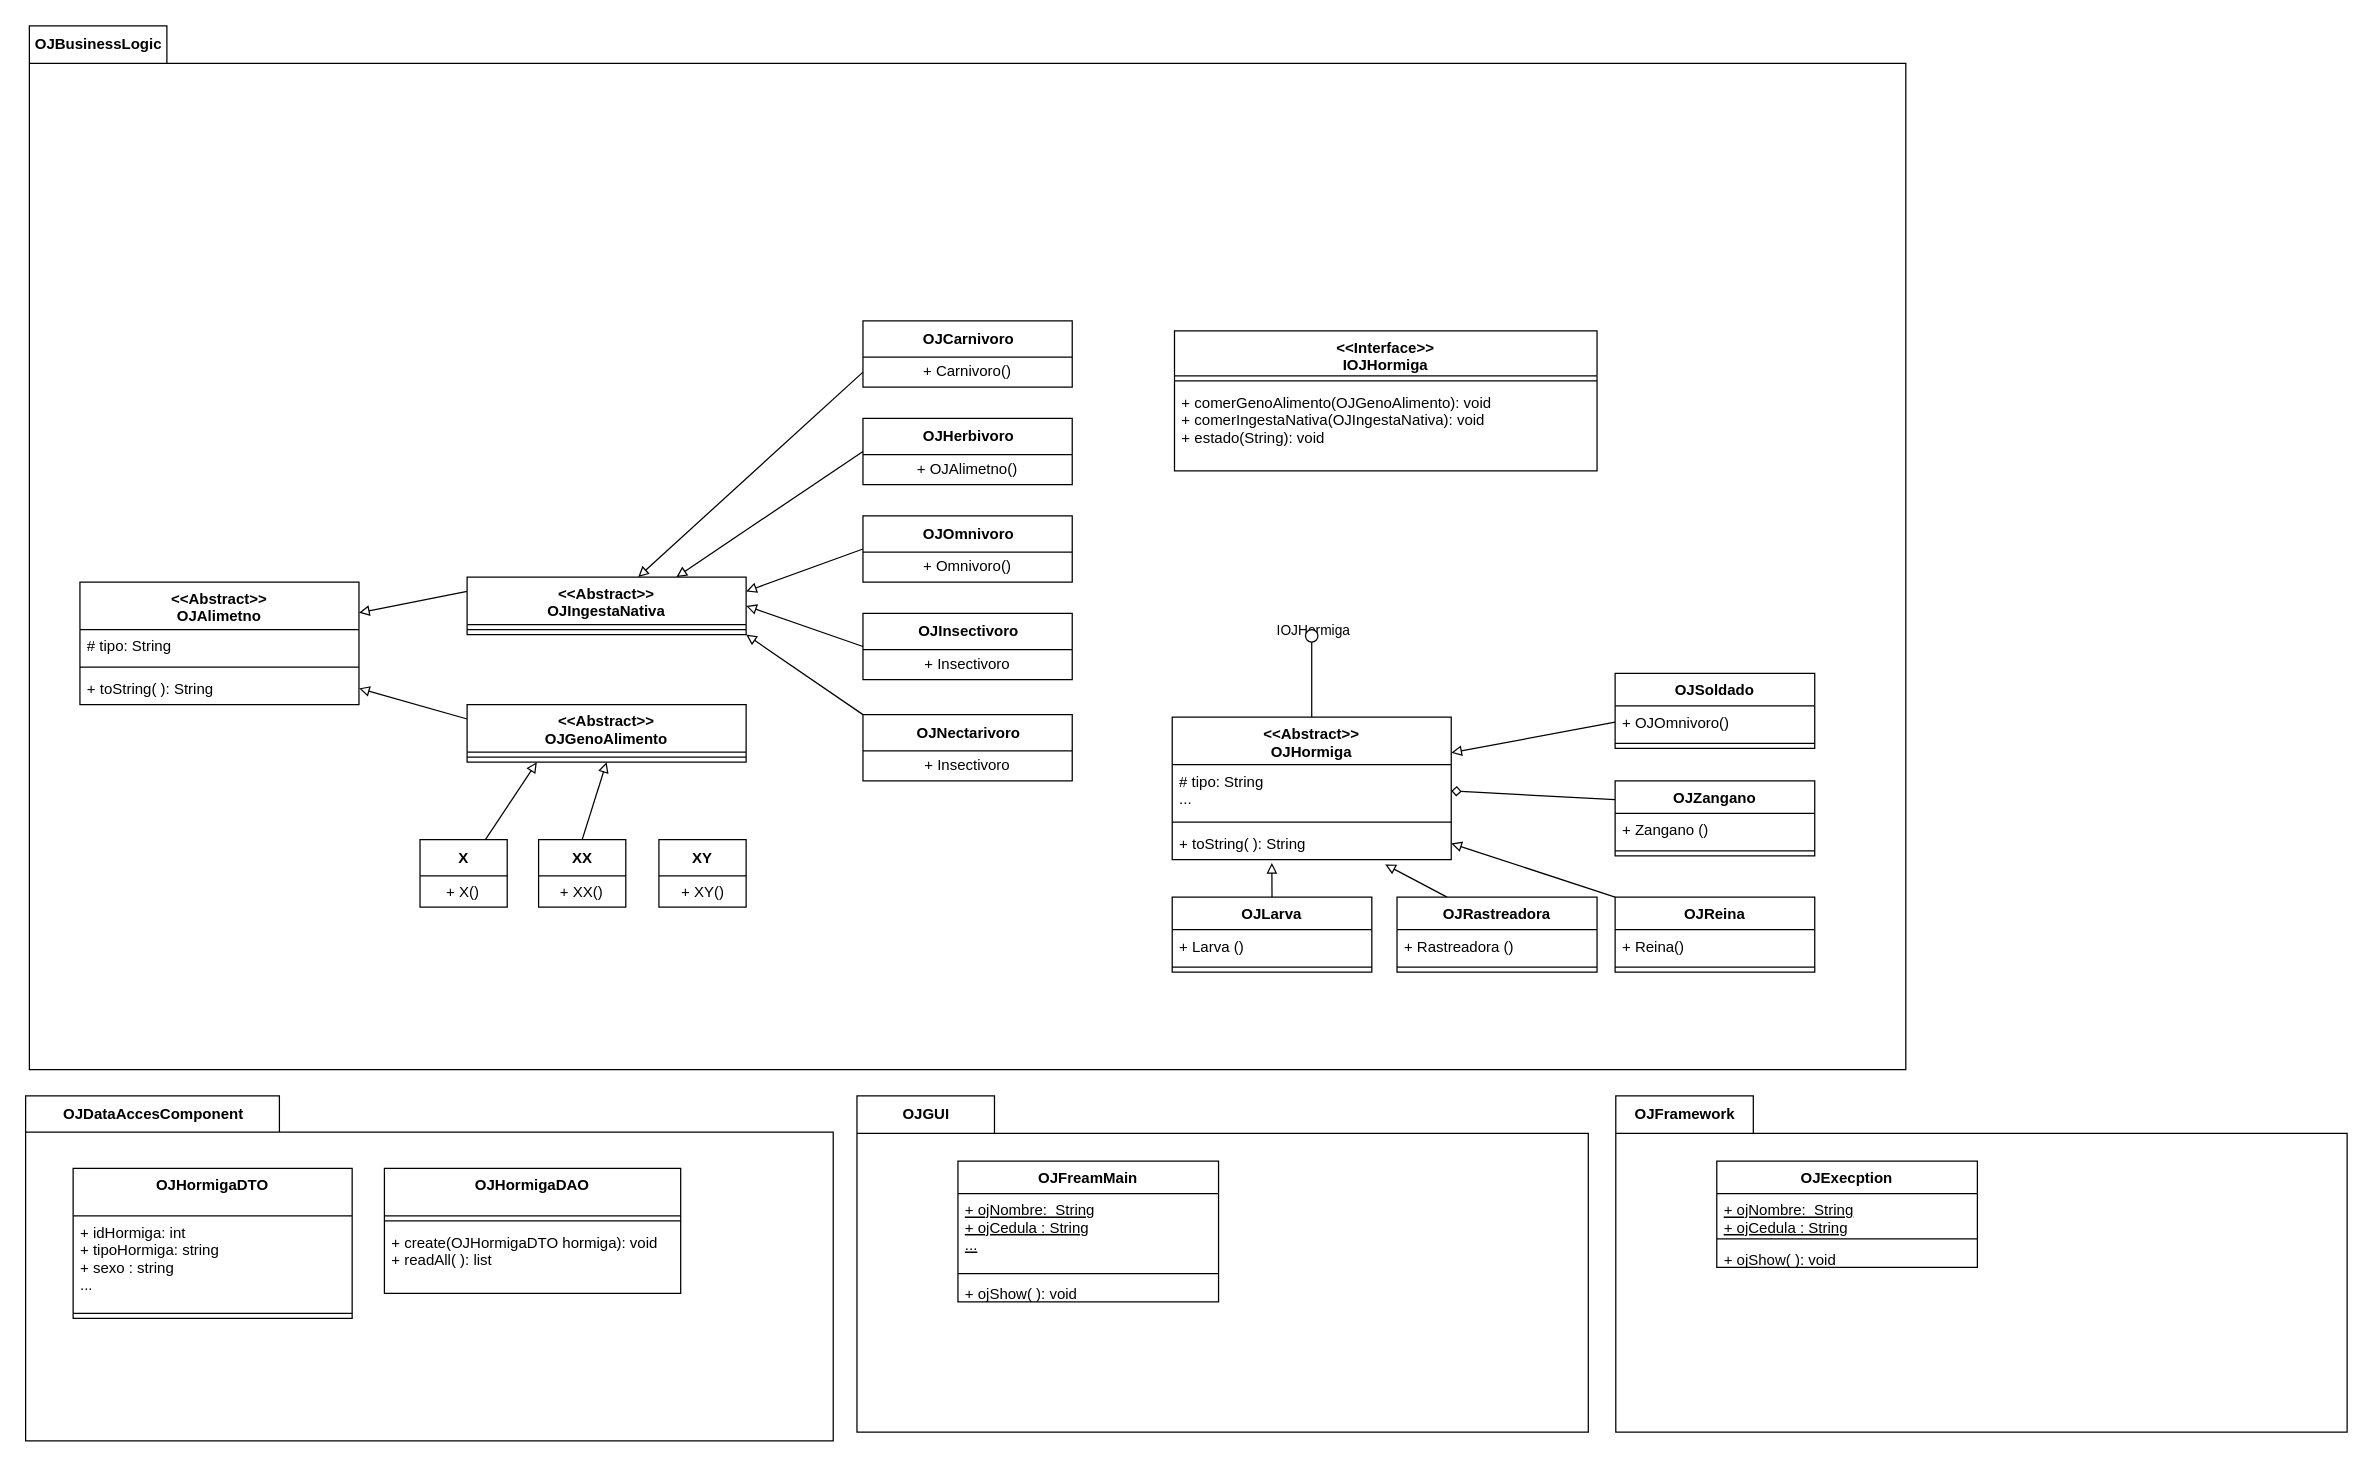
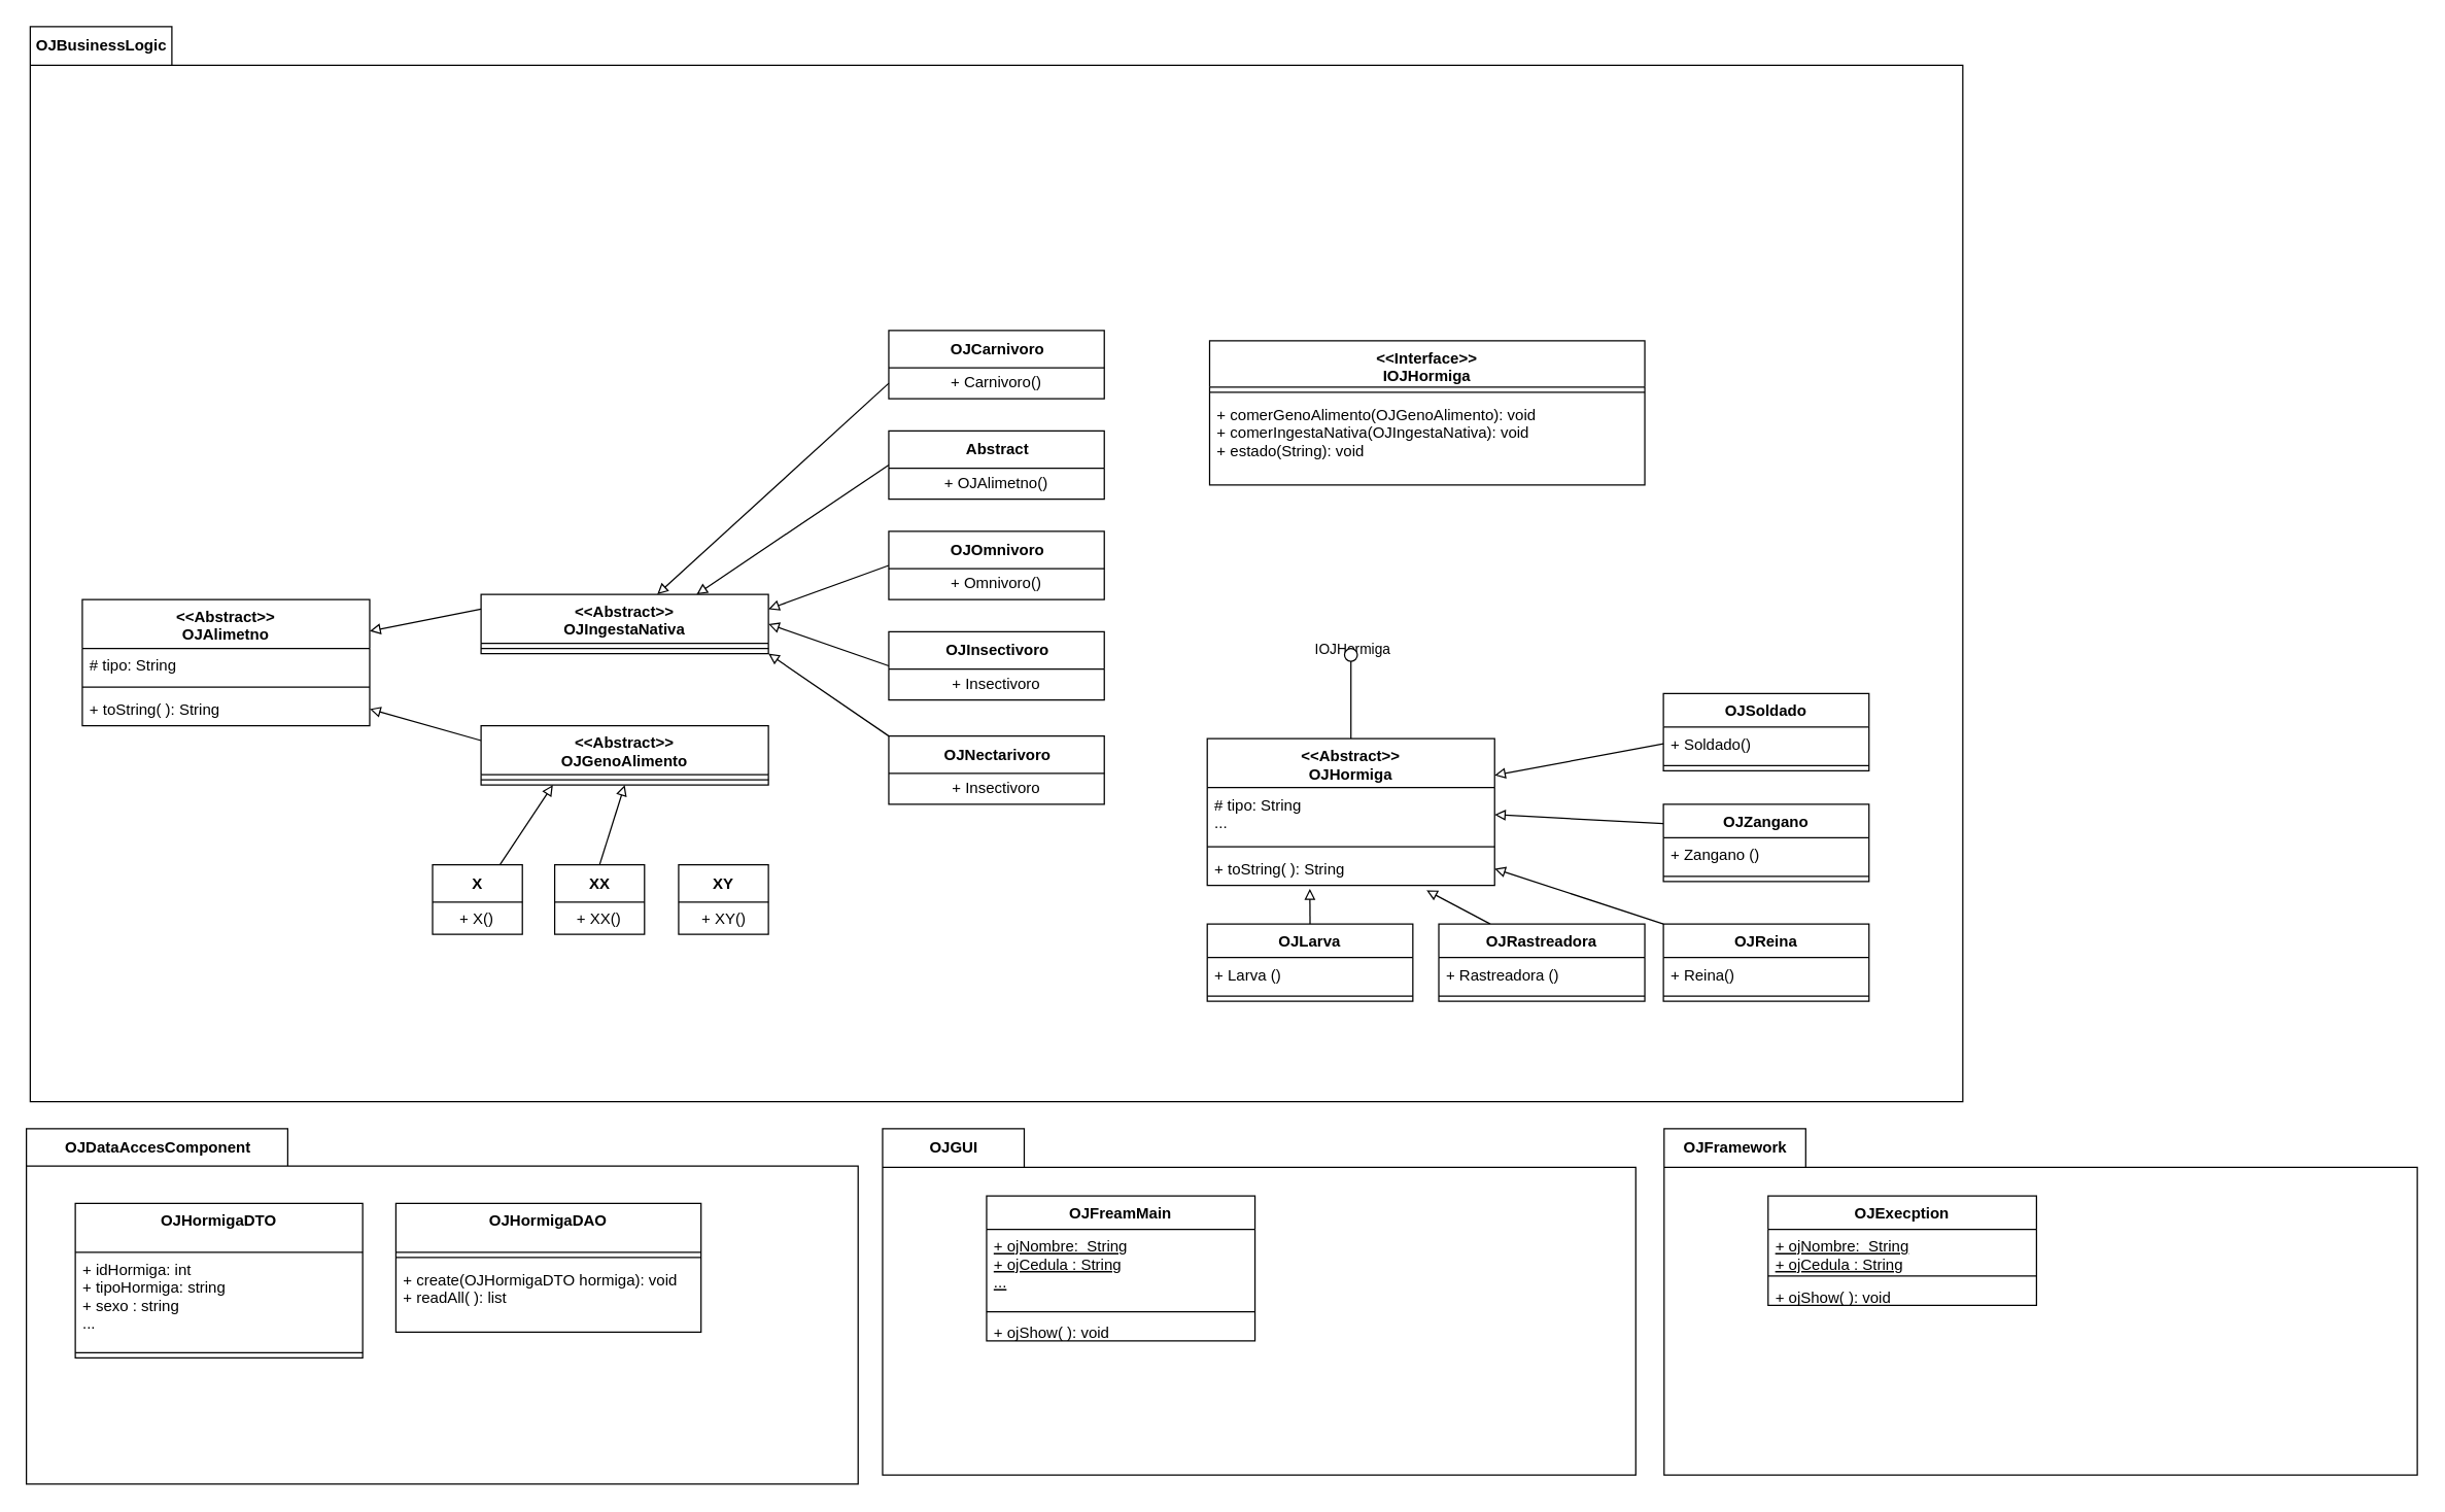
- <mxCell id="42" value="OJHerbivoro" style="swimlane;fontStyle=1;align=center;verticalAlign=middle;childLayout=stackLayout;horizontal=1;startSize=29;horizontalStack=0;resizeParent=1;resizeParentMax=0;resizeLast=0;collapsible=0;marginBottom=0;html=1;" parent="23" vertex="1"><mxGeometry x="666.801" y="314" width="167.398" height="53" as="geometry" /></mxCell>
+ <mxCell id="42" value="Abstract" style="swimlane;fontStyle=1;align=center;verticalAlign=middle;childLayout=stackLayout;horizontal=1;startSize=29;horizontalStack=0;resizeParent=1;resizeParentMax=0;resizeLast=0;collapsible=0;marginBottom=0;html=1;" parent="23" vertex="1"><mxGeometry x="666.801" y="314" width="167.398" height="53" as="geometry" /></mxCell>
- <mxCell id="67" value="+ OJOmnivoro()" style="text;strokeColor=none;fillColor=none;align=left;verticalAlign=top;spacingLeft=4;spacingRight=4;overflow=hidden;rotatable=0;points=[[0,0.5],[1,0.5]];portConstraint=eastwest;" parent="66" vertex="1"><mxGeometry y="26" width="159.681" height="26" as="geometry" /></mxCell>
+ <mxCell id="67" value="+ Soldado()" style="text;strokeColor=none;fillColor=none;align=left;verticalAlign=top;spacingLeft=4;spacingRight=4;overflow=hidden;rotatable=0;points=[[0,0.5],[1,0.5]];portConstraint=eastwest;" parent="66" vertex="1"><mxGeometry y="26" width="159.681" height="26" as="geometry" /></mxCell>
- <mxCell id="69" style="edgeStyle=none;html=1;exitX=0;exitY=0.25;exitDx=0;exitDy=0;entryX=1;entryY=0.5;entryDx=0;entryDy=0;endArrow=diamond;endFill=0;" parent="23" source="70" target="59" edge="1"><mxGeometry relative="1" as="geometry" /></mxCell>
+ <mxCell id="69" style="edgeStyle=none;html=1;exitX=0;exitY=0.25;exitDx=0;exitDy=0;entryX=1;entryY=0.5;entryDx=0;entryDy=0;endArrow=block;endFill=0;" parent="23" source="70" target="59" edge="1"><mxGeometry relative="1" as="geometry" /></mxCell>
